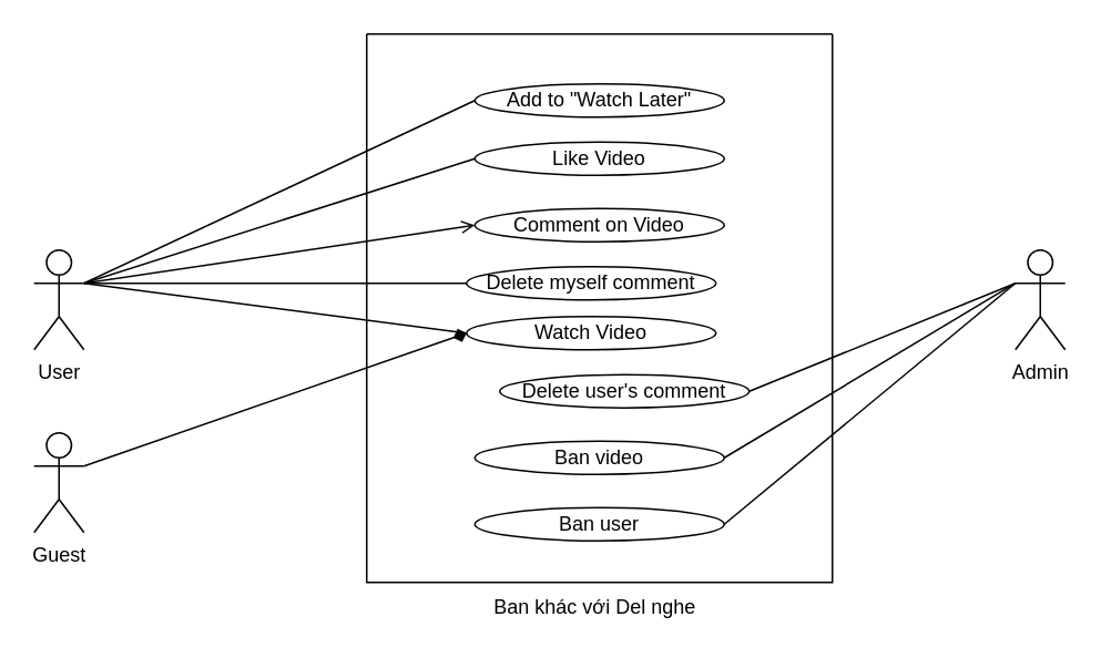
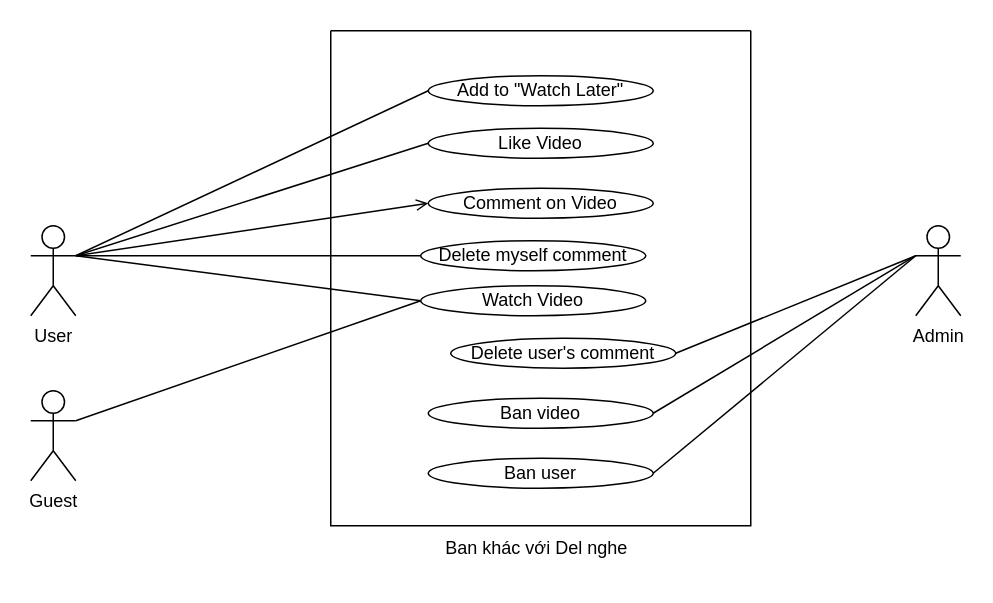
- <mxCell id="14" value="" style="endArrow=diamond;html=1;rounded=0;exitX=1;exitY=0.333;exitDx=0;exitDy=0;exitPerimeter=0;entryX=0;entryY=0.5;entryDx=0;entryDy=0;" edge="1" parent="1" source="12" target="3"><mxGeometry width="50" height="50" relative="1" as="geometry"><mxPoint x="260" y="220" as="sourcePoint" /><mxPoint x="310" y="170" as="targetPoint" /></mxGeometry></mxCell>
+ <mxCell id="14" value="" style="endArrow=none;html=1;rounded=0;exitX=1;exitY=0.333;exitDx=0;exitDy=0;exitPerimeter=0;entryX=0;entryY=0.5;entryDx=0;entryDy=0;" edge="1" parent="1" source="12" target="3"><mxGeometry width="50" height="50" relative="1" as="geometry"><mxPoint x="260" y="220" as="sourcePoint" /><mxPoint x="310" y="170" as="targetPoint" /></mxGeometry></mxCell>
